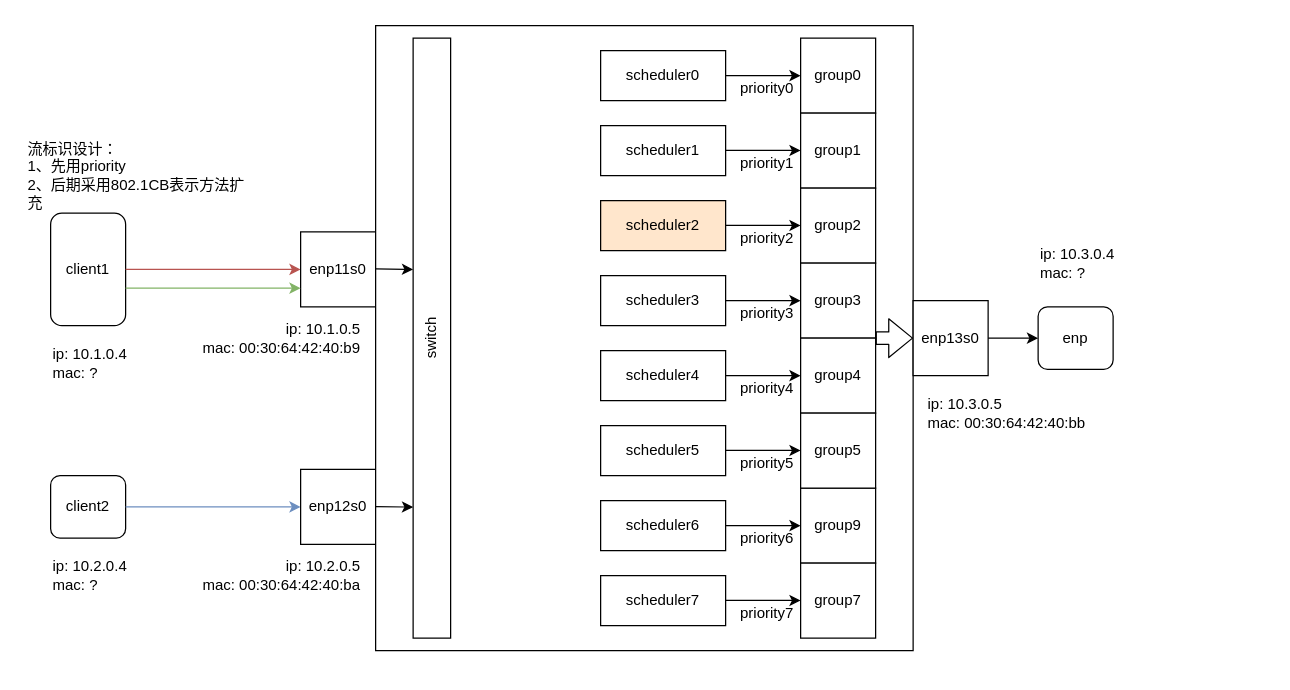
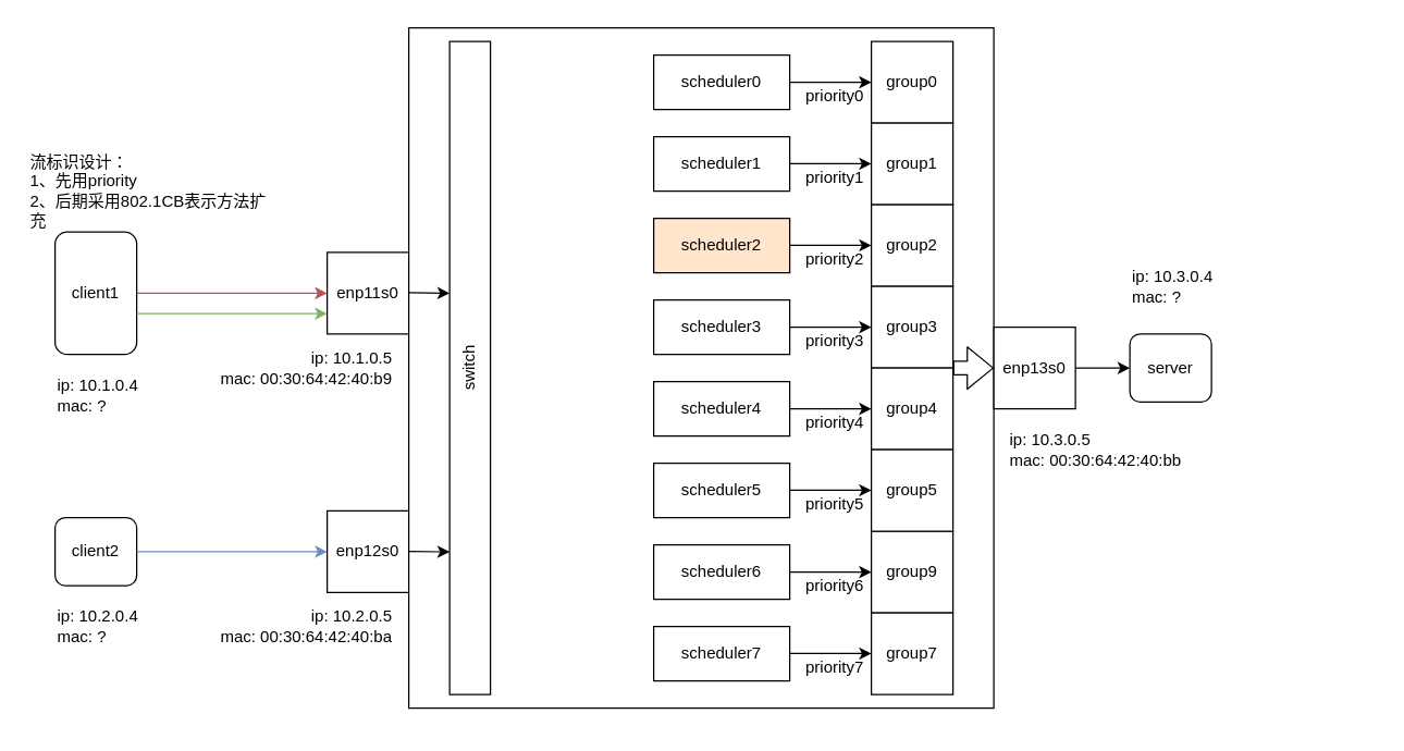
- <mxCell id="10" value="enp" style="rounded=1;whiteSpace=wrap;html=1;" vertex="1" parent="1"><mxGeometry x="830" y="245" width="60" height="50" as="geometry" /></mxCell>
+ <mxCell id="10" value="server" style="rounded=1;whiteSpace=wrap;html=1;" vertex="1" parent="1"><mxGeometry x="830" y="245" width="60" height="50" as="geometry" /></mxCell>
